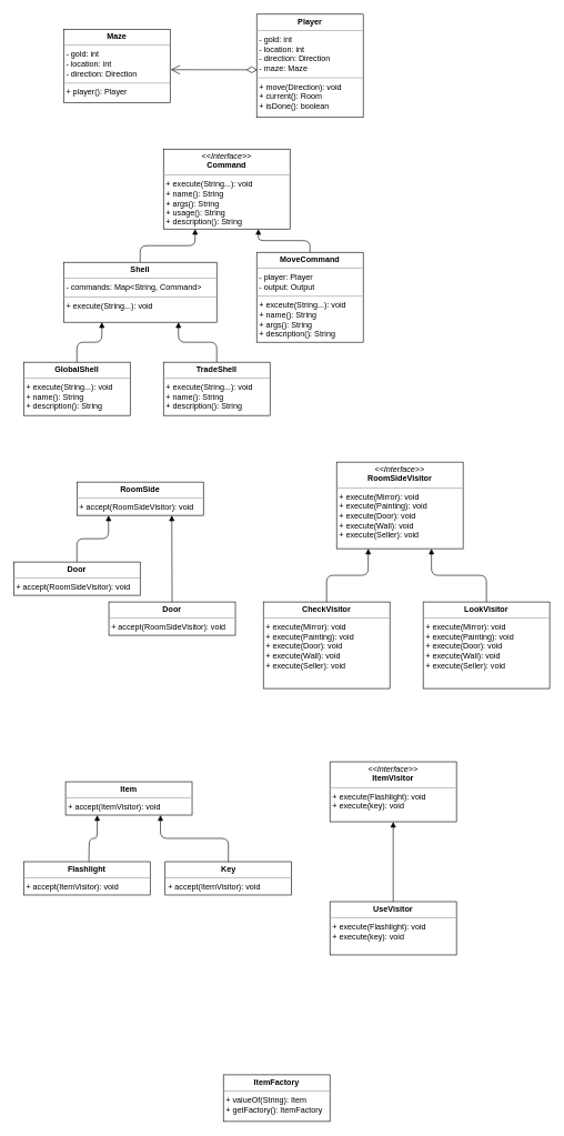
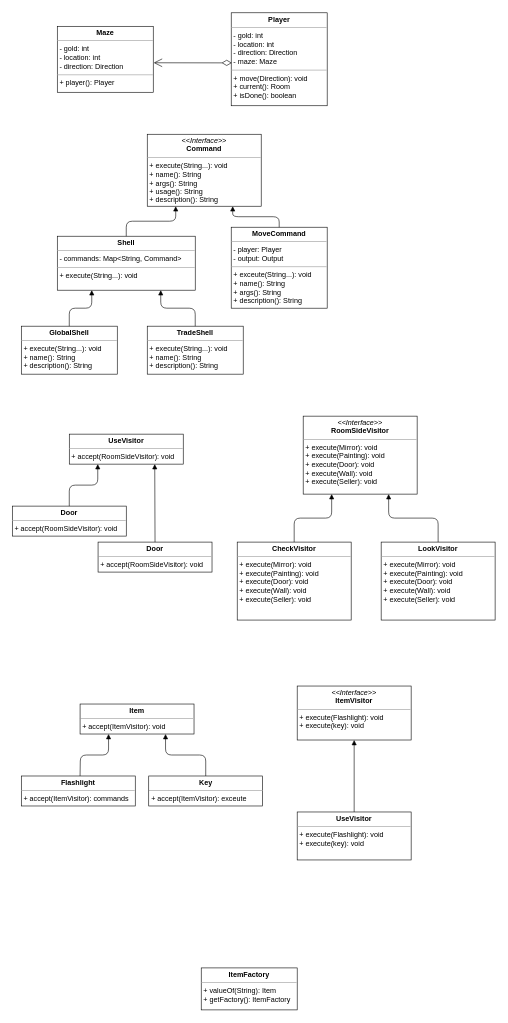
- <mxCell id="18" value="&lt;p style=&quot;margin: 0px ; margin-top: 4px ; text-align: center&quot;&gt;&lt;b&gt;RoomSide&lt;/b&gt;&lt;/p&gt;&lt;hr size=&quot;1&quot;&gt;&lt;p style=&quot;margin: 0px ; margin-left: 4px&quot;&gt;+ accept(RoomSideVisitor): void&lt;/p&gt;" style="verticalAlign=top;align=left;overflow=fill;fontSize=12;fontFamily=Helvetica;html=1;" parent="1" vertex="1"><mxGeometry x="115" y="723" width="190" height="50" as="geometry" /></mxCell>
+ <mxCell id="18" value="&lt;p style=&quot;margin: 0px ; margin-top: 4px ; text-align: center&quot;&gt;&lt;b&gt;UseVisitor&lt;/b&gt;&lt;/p&gt;&lt;hr size=&quot;1&quot;&gt;&lt;p style=&quot;margin: 0px ; margin-left: 4px&quot;&gt;+ accept(RoomSideVisitor): void&lt;/p&gt;" style="verticalAlign=top;align=left;overflow=fill;fontSize=12;fontFamily=Helvetica;html=1;" parent="1" vertex="1"><mxGeometry x="115" y="723" width="190" height="50" as="geometry" /></mxCell>
- <mxCell id="32" value="&lt;p style=&quot;margin: 0px ; margin-top: 4px ; text-align: center&quot;&gt;&lt;b&gt;Item&lt;/b&gt;&lt;/p&gt;&lt;hr size=&quot;1&quot;&gt;&lt;p style=&quot;margin: 0px ; margin-left: 4px&quot;&gt;+ accept(ItemVisitor): void&lt;/p&gt;" style="verticalAlign=top;align=left;overflow=fill;fontSize=12;fontFamily=Helvetica;html=1;" parent="1" vertex="1"><mxGeometry x="98" y="1173" width="190" height="50" as="geometry" /></mxCell>
+ <mxCell id="32" value="&lt;p style=&quot;margin: 0px ; margin-top: 4px ; text-align: center&quot;&gt;&lt;b&gt;Item&lt;/b&gt;&lt;/p&gt;&lt;hr size=&quot;1&quot;&gt;&lt;p style=&quot;margin: 0px ; margin-left: 4px&quot;&gt;+ accept(ItemVisitor): void&lt;/p&gt;" style="verticalAlign=top;align=left;overflow=fill;fontSize=12;fontFamily=Helvetica;html=1;" parent="1" vertex="1"><mxGeometry x="133" y="1173" width="190" height="50" as="geometry" /></mxCell>
- <mxCell id="34" value="&lt;p style=&quot;margin: 0px ; margin-top: 4px ; text-align: center&quot;&gt;&lt;b&gt;Flashlight&lt;/b&gt;&lt;/p&gt;&lt;hr size=&quot;1&quot;&gt;&lt;p style=&quot;margin: 0px ; margin-left: 4px&quot;&gt;+ accept(ItemVisitor): void&lt;/p&gt;" style="verticalAlign=top;align=left;overflow=fill;fontSize=12;fontFamily=Helvetica;html=1;" parent="1" vertex="1"><mxGeometry x="35" y="1293" width="190" height="50" as="geometry" /></mxCell>
+ <mxCell id="34" value="&lt;p style=&quot;margin: 0px ; margin-top: 4px ; text-align: center&quot;&gt;&lt;b&gt;Flashlight&lt;/b&gt;&lt;/p&gt;&lt;hr size=&quot;1&quot;&gt;&lt;p style=&quot;margin: 0px ; margin-left: 4px&quot;&gt;+ accept(ItemVisitor): commands&lt;/p&gt;" style="verticalAlign=top;align=left;overflow=fill;fontSize=12;fontFamily=Helvetica;html=1;" parent="1" vertex="1"><mxGeometry x="35" y="1293" width="190" height="50" as="geometry" /></mxCell>
- <mxCell id="37" value="&lt;p style=&quot;margin: 0px ; margin-top: 4px ; text-align: center&quot;&gt;&lt;b&gt;Key&lt;/b&gt;&lt;/p&gt;&lt;hr size=&quot;1&quot;&gt;&lt;p style=&quot;margin: 0px ; margin-left: 4px&quot;&gt;+ accept(ItemVisitor): void&lt;/p&gt;" style="verticalAlign=top;align=left;overflow=fill;fontSize=12;fontFamily=Helvetica;html=1;" parent="1" vertex="1"><mxGeometry x="247.5" y="1293" width="190" height="50" as="geometry" /></mxCell>
+ <mxCell id="37" value="&lt;p style=&quot;margin: 0px ; margin-top: 4px ; text-align: center&quot;&gt;&lt;b&gt;Key&lt;/b&gt;&lt;/p&gt;&lt;hr size=&quot;1&quot;&gt;&lt;p style=&quot;margin: 0px ; margin-left: 4px&quot;&gt;+ accept(ItemVisitor): exceute&lt;/p&gt;" style="verticalAlign=top;align=left;overflow=fill;fontSize=12;fontFamily=Helvetica;html=1;" parent="1" vertex="1"><mxGeometry x="247.5" y="1293" width="190" height="50" as="geometry" /></mxCell>
